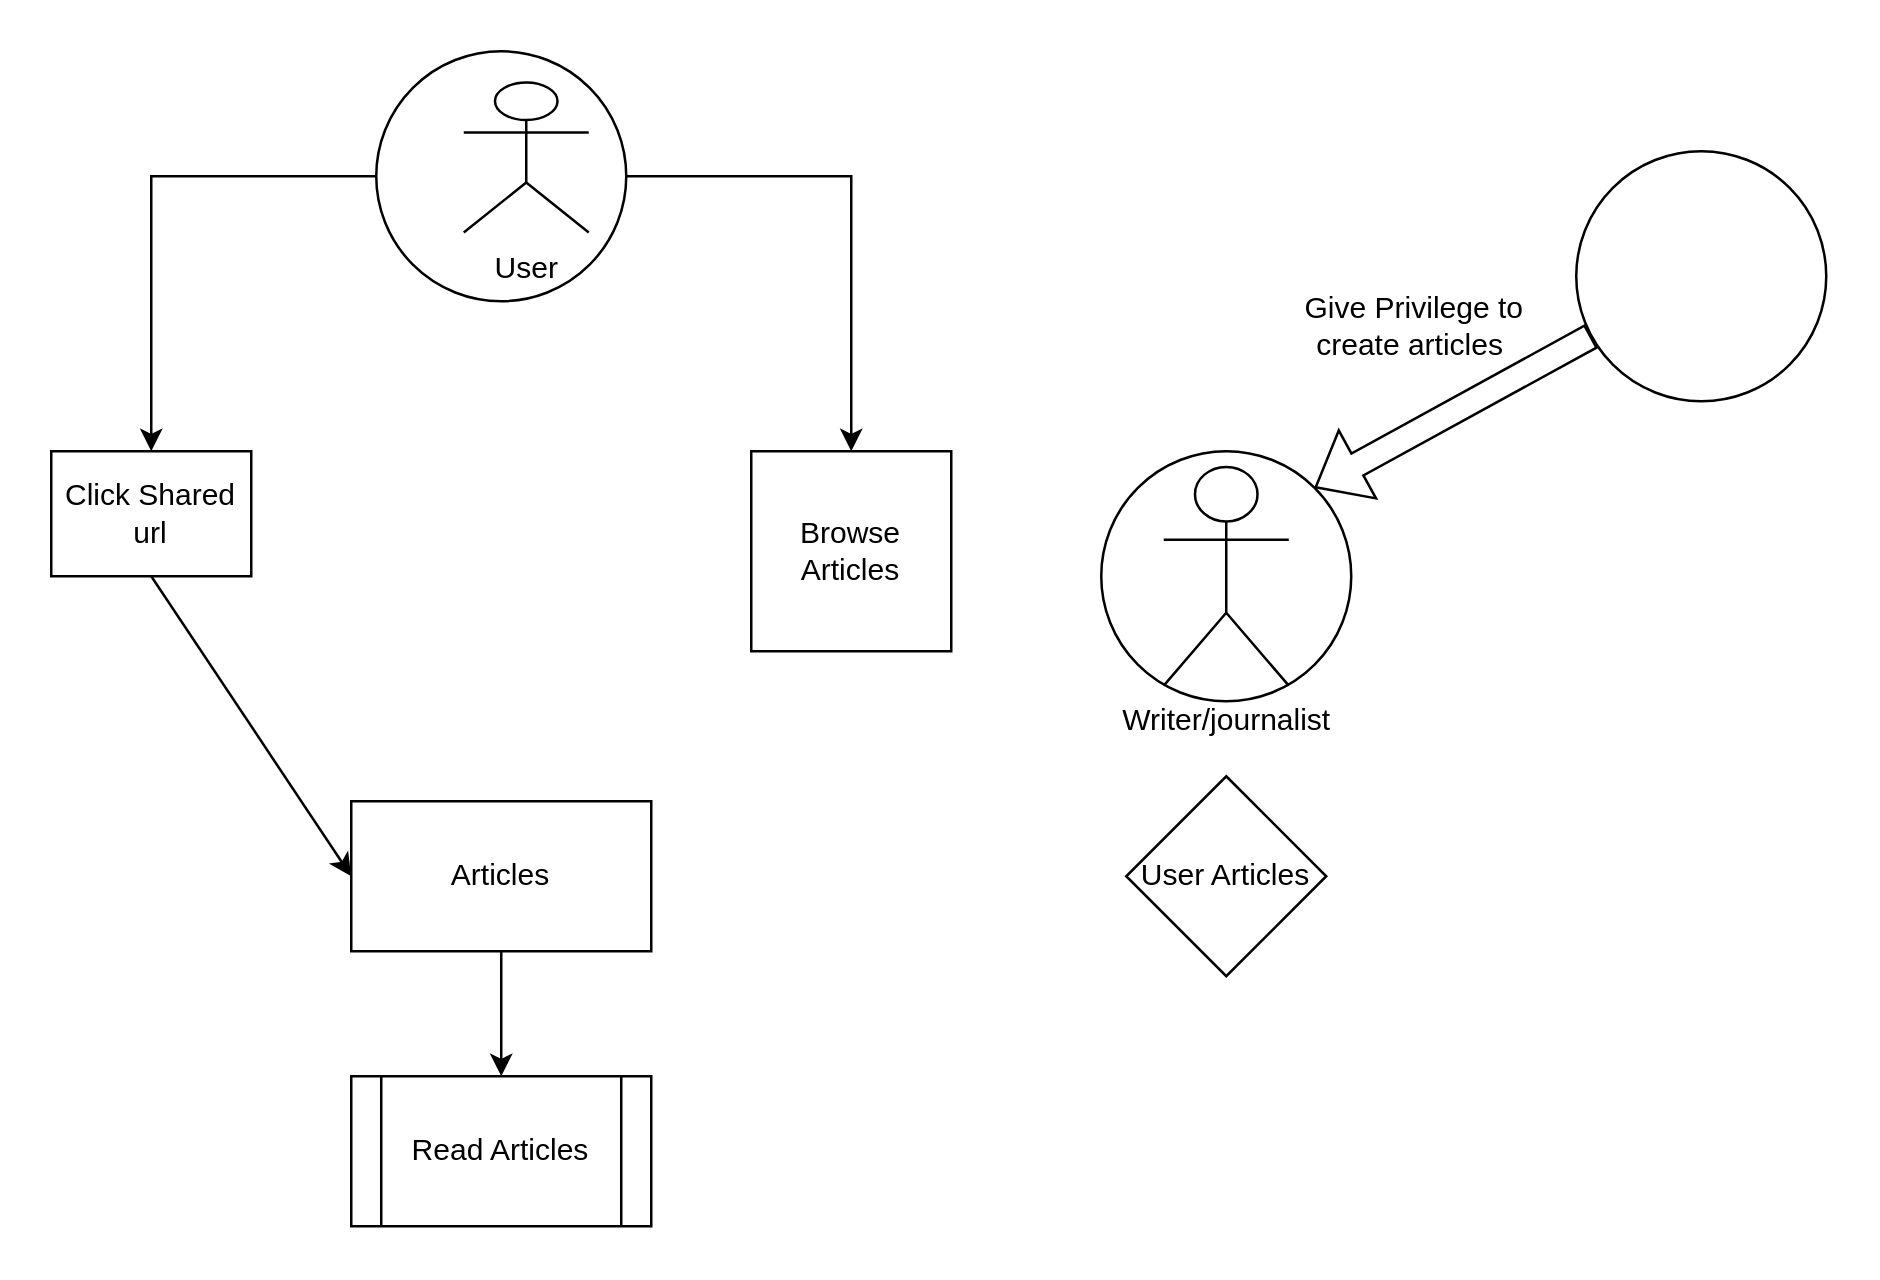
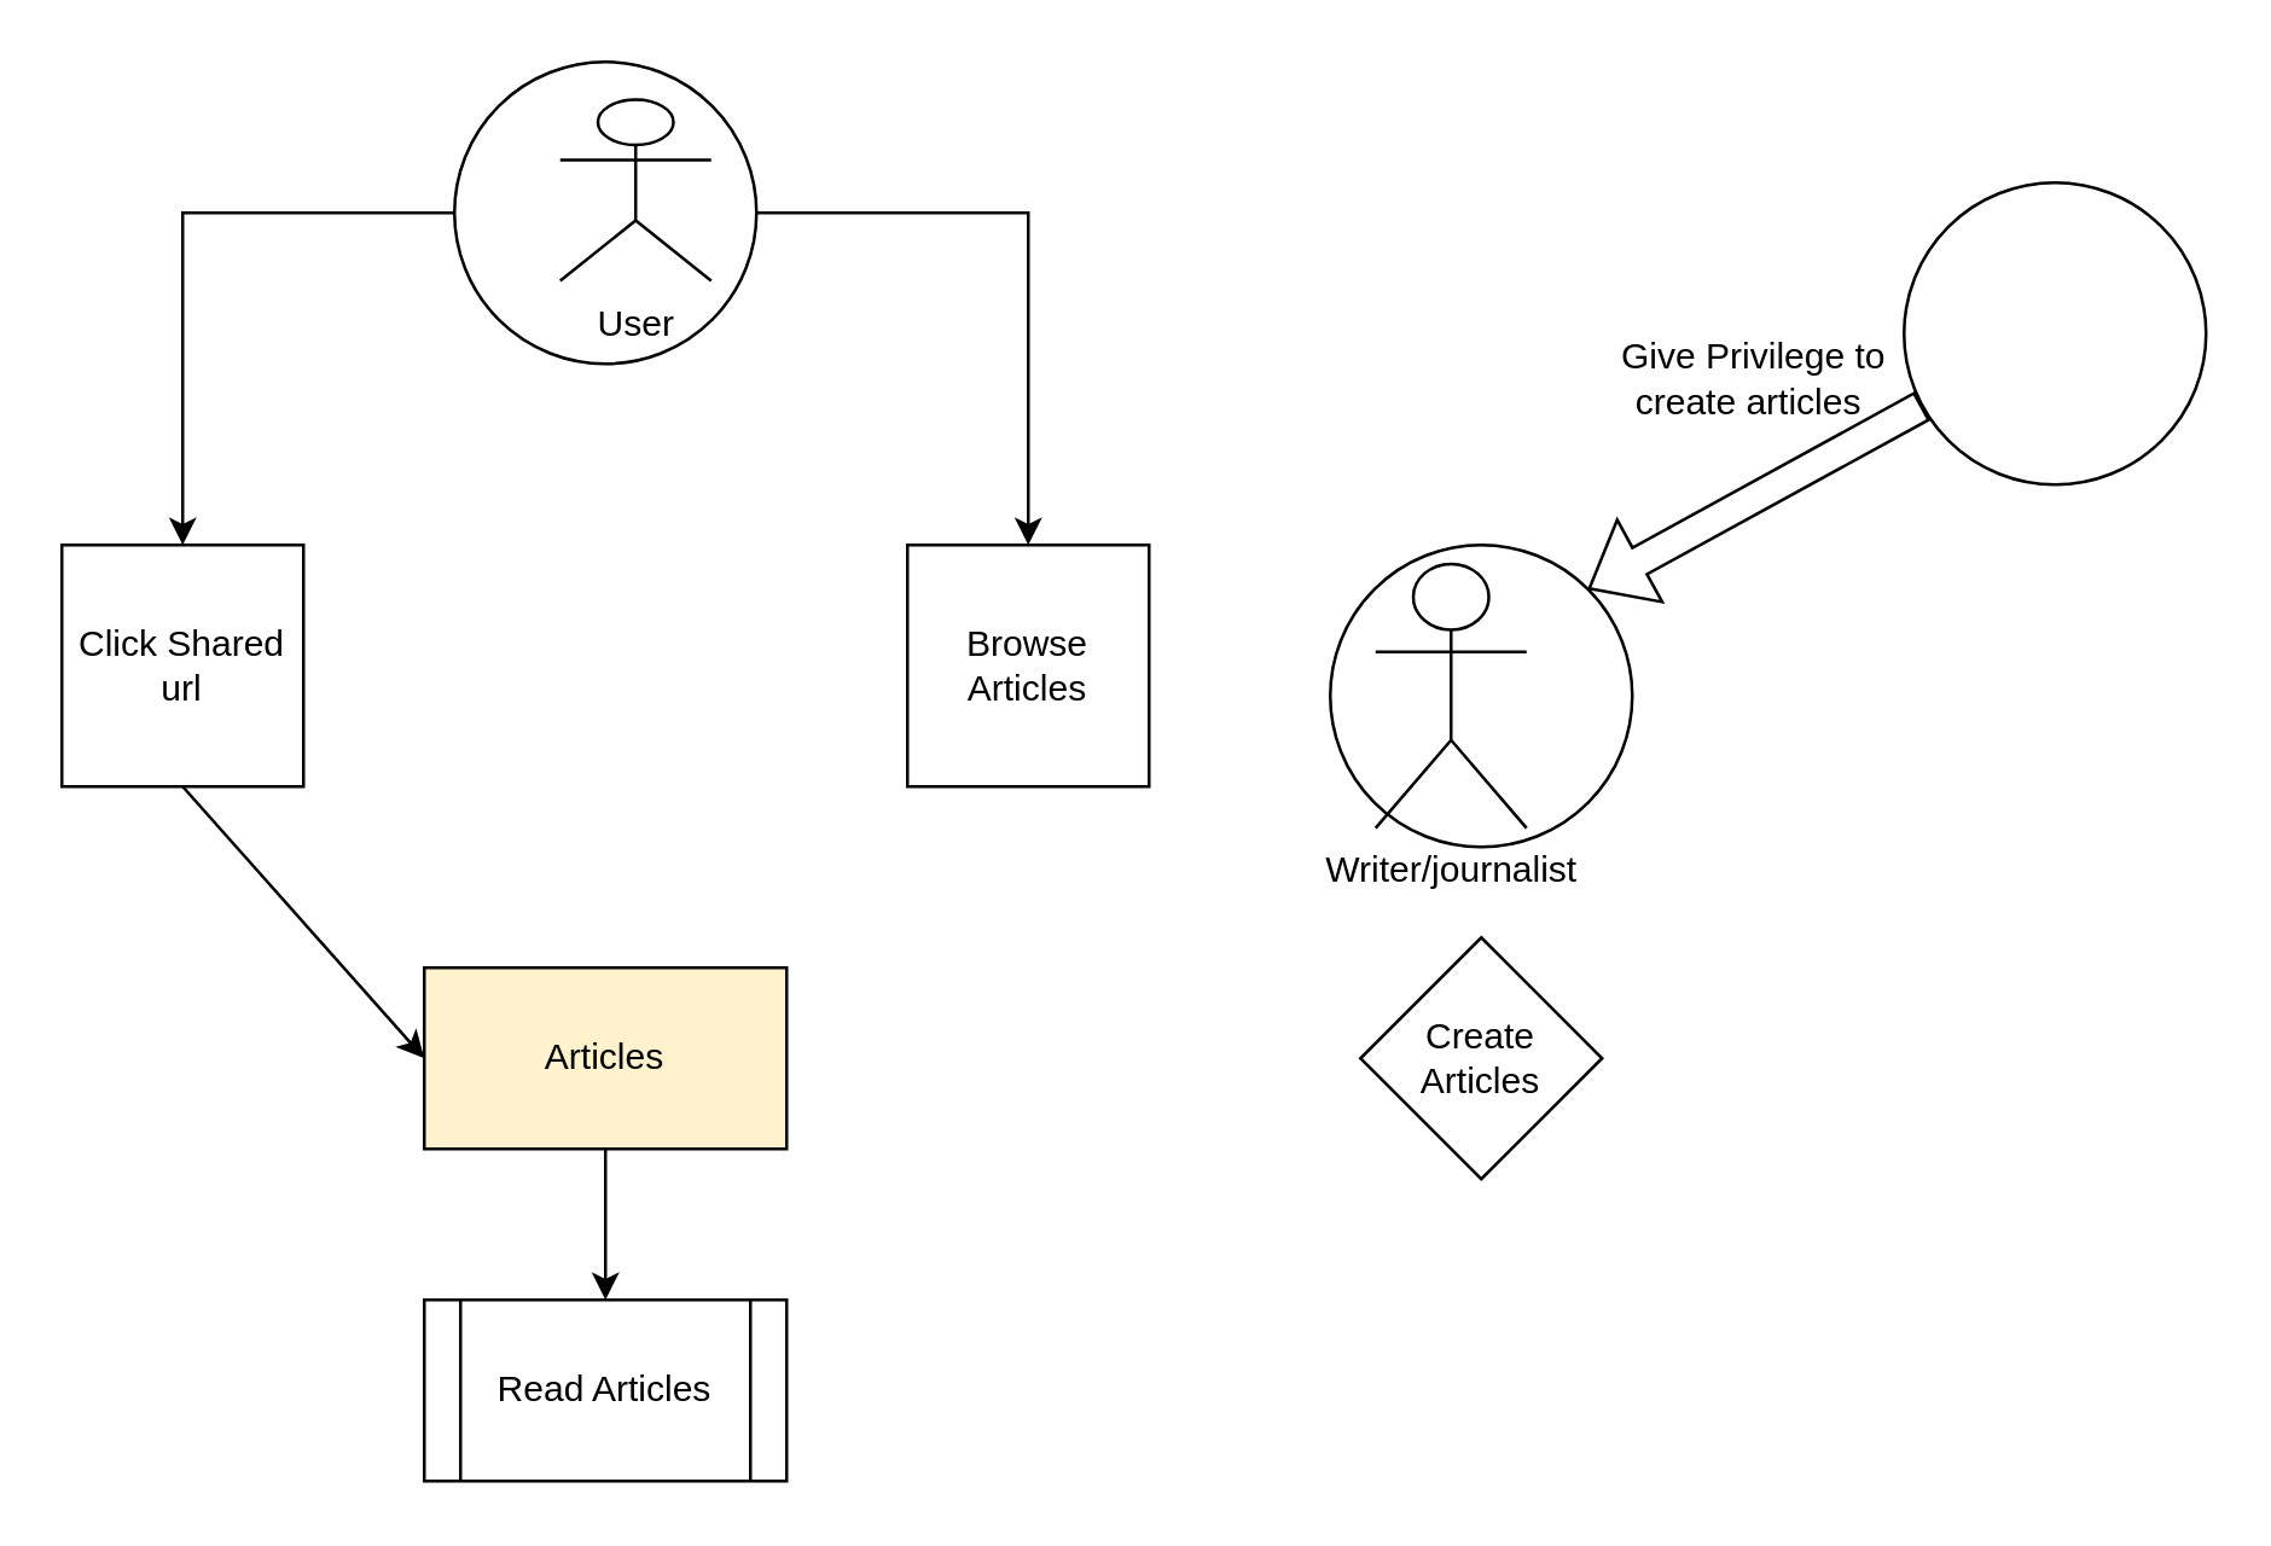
- <mxCell id="17" value="Give Privilege to&lt;br&gt;create articles&amp;nbsp;" style="text;html=1;align=center;verticalAlign=middle;resizable=0;points=[];autosize=1;strokeColor=none;fillColor=none;" vertex="1" parent="1"><mxGeometry x="515" y="115" width="100" height="30" as="geometry" /></mxCell>
+ <mxCell id="17" value="Give Privilege to&lt;br&gt;create articles&amp;nbsp;" style="text;html=1;align=center;verticalAlign=middle;resizable=0;points=[];autosize=1;strokeColor=none;fillColor=none;" vertex="1" parent="1"><mxGeometry x="530" y="110" width="100" height="30" as="geometry" /></mxCell>
- <mxCell id="5" value="Click Shared url" style="whiteSpace=wrap;html=1;aspect=fixed;" vertex="1" parent="1"><mxGeometry x="20" y="180" width="80" height="50" as="geometry" /></mxCell>
+ <mxCell id="5" value="Click Shared url" style="whiteSpace=wrap;html=1;aspect=fixed;" vertex="1" parent="1"><mxGeometry x="20" y="180" width="80" height="80" as="geometry" /></mxCell>
- <mxCell id="12" value="Writer/journalist" style="shape=umlActor;verticalLabelPosition=bottom;verticalAlign=top;html=1;outlineConnect=0;fontFamily=Helvetica;fontSize=12;fontColor=default;align=center;strokeColor=default;fillColor=default;" vertex="1" parent="1"><mxGeometry x="465" y="186.25" width="50" height="87.5" as="geometry" /></mxCell>
+ <mxCell id="12" value="Writer/journalist" style="shape=umlActor;verticalLabelPosition=bottom;verticalAlign=top;html=1;outlineConnect=0;fontFamily=Helvetica;fontSize=12;fontColor=default;align=center;strokeColor=default;fillColor=default;" vertex="1" parent="1"><mxGeometry x="455" y="186.25" width="50" height="87.5" as="geometry" /></mxCell>
- <mxCell id="13" value="Articles" style="rounded=0;whiteSpace=wrap;html=1;" vertex="1" parent="1"><mxGeometry x="140" y="320" width="120" height="60" as="geometry" /></mxCell>
+ <mxCell id="13" value="Articles" style="rounded=0;whiteSpace=wrap;html=1;fillColor=#fff2cc;" vertex="1" parent="1"><mxGeometry x="140" y="320" width="120" height="60" as="geometry" /></mxCell>
- <mxCell id="10" value="User Articles" style="rhombus;whiteSpace=wrap;html=1;" vertex="1" parent="1"><mxGeometry x="450" y="310" width="80" height="80" as="geometry" /></mxCell>
+ <mxCell id="10" value="Create Articles" style="rhombus;whiteSpace=wrap;html=1;" vertex="1" parent="1"><mxGeometry x="450" y="310" width="80" height="80" as="geometry" /></mxCell>
